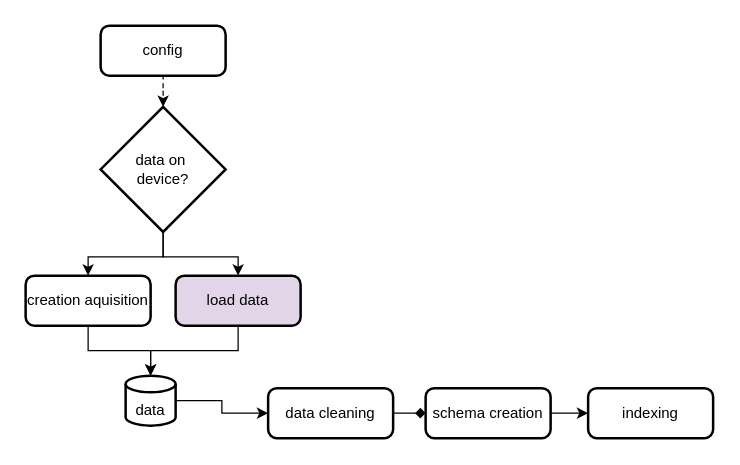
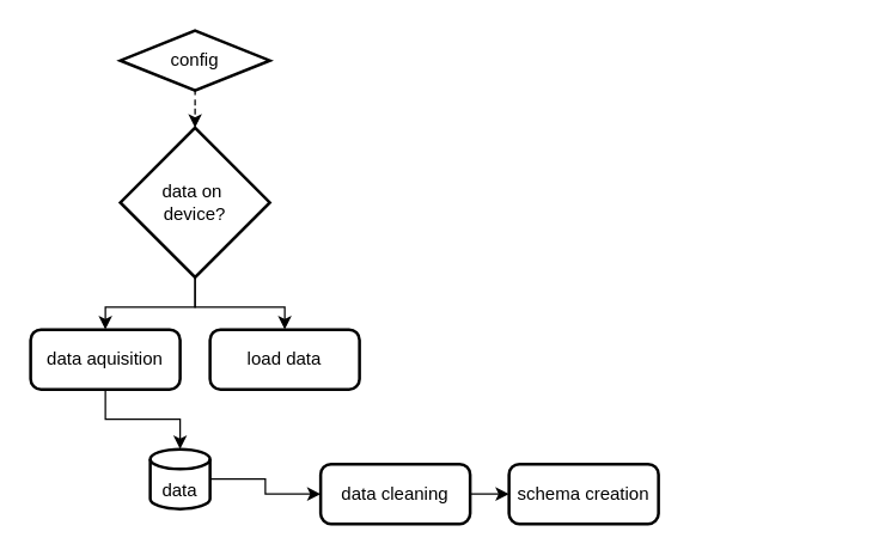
- <mxCell id="3" value="config" style="rounded=1;whiteSpace=wrap;html=1;absoluteArcSize=1;arcSize=14;strokeWidth=2;" vertex="1" parent="1"><mxGeometry x="80" y="20" width="100" height="40" as="geometry" /></mxCell>
+ <mxCell id="3" value="config" style="rhombus;whiteSpace=wrap;html=1;absoluteArcSize=1;arcSize=14;strokeWidth=2;" vertex="1" parent="1"><mxGeometry x="80" y="20" width="100" height="40" as="geometry" /></mxCell>
- <mxCell id="7" value="creation aquisition" style="rounded=1;whiteSpace=wrap;html=1;absoluteArcSize=1;arcSize=14;strokeWidth=2;" vertex="1" parent="1"><mxGeometry x="20" y="220" width="100" height="40" as="geometry" /></mxCell>
+ <mxCell id="7" value="data aquisition" style="rounded=1;whiteSpace=wrap;html=1;absoluteArcSize=1;arcSize=14;strokeWidth=2;" vertex="1" parent="1"><mxGeometry x="20" y="220" width="100" height="40" as="geometry" /></mxCell>
- <mxCell id="5" value="load data" style="rounded=1;whiteSpace=wrap;html=1;absoluteArcSize=1;arcSize=14;strokeWidth=2;fillColor=#e1d5e7;" vertex="1" parent="1"><mxGeometry x="140" y="220" width="100" height="40" as="geometry" /></mxCell>
+ <mxCell id="5" value="load data" style="rounded=1;whiteSpace=wrap;html=1;absoluteArcSize=1;arcSize=14;strokeWidth=2;" vertex="1" parent="1"><mxGeometry x="140" y="220" width="100" height="40" as="geometry" /></mxCell>
- <mxCell id="4" style="edgeStyle=orthogonalEdgeStyle;rounded=0;orthogonalLoop=1;jettySize=auto;html=1;" edge="1" parent="1" source="5" target="14"><mxGeometry relative="1" as="geometry" /></mxCell>
- <mxCell id="11" style="edgeStyle=orthogonalEdgeStyle;rounded=0;orthogonalLoop=1;jettySize=auto;html=1;entryX=0;entryY=0.5;entryDx=0;entryDy=0;endArrow=diamond;" edge="1" parent="1" source="12" target="16"><mxGeometry relative="1" as="geometry" /></mxCell>
+ <mxCell id="11" style="edgeStyle=orthogonalEdgeStyle;rounded=0;orthogonalLoop=1;jettySize=auto;html=1;entryX=0;entryY=0.5;entryDx=0;entryDy=0;" edge="1" parent="1" source="12" target="16"><mxGeometry relative="1" as="geometry" /></mxCell>
- <mxCell id="15" value="" style="edgeStyle=orthogonalEdgeStyle;rounded=0;orthogonalLoop=1;jettySize=auto;html=1;" edge="1" parent="1" source="16" target="17"><mxGeometry relative="1" as="geometry" /></mxCell>
- <mxCell id="17" value="indexing" style="rounded=1;whiteSpace=wrap;html=1;absoluteArcSize=1;arcSize=14;strokeWidth=2;" vertex="1" parent="1"><mxGeometry x="470" y="310" width="100" height="40" as="geometry" /></mxCell>
